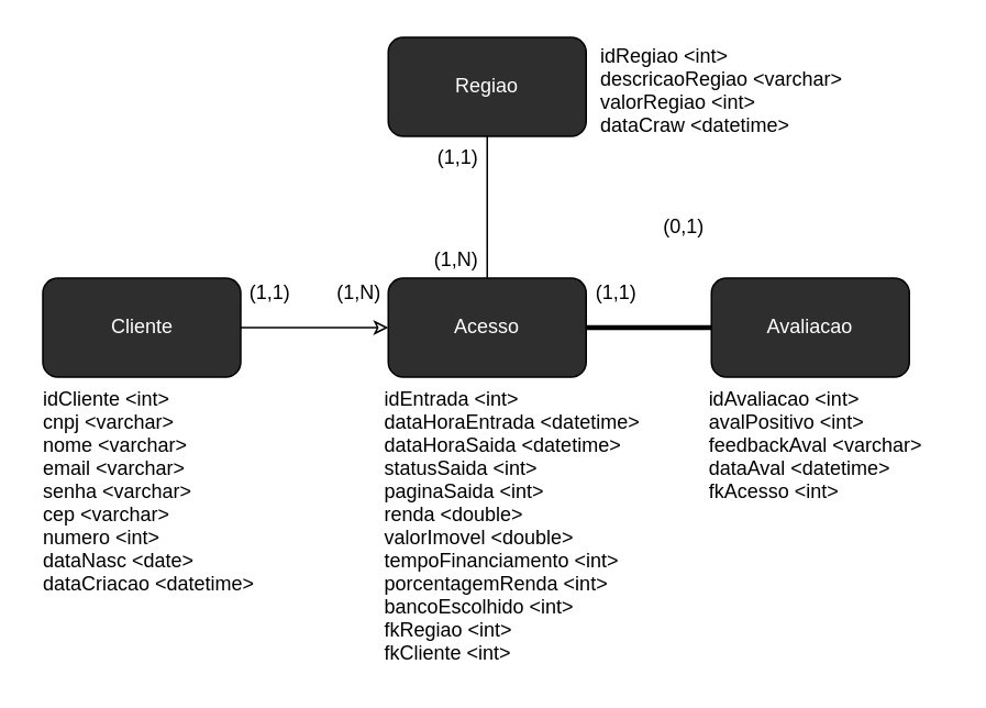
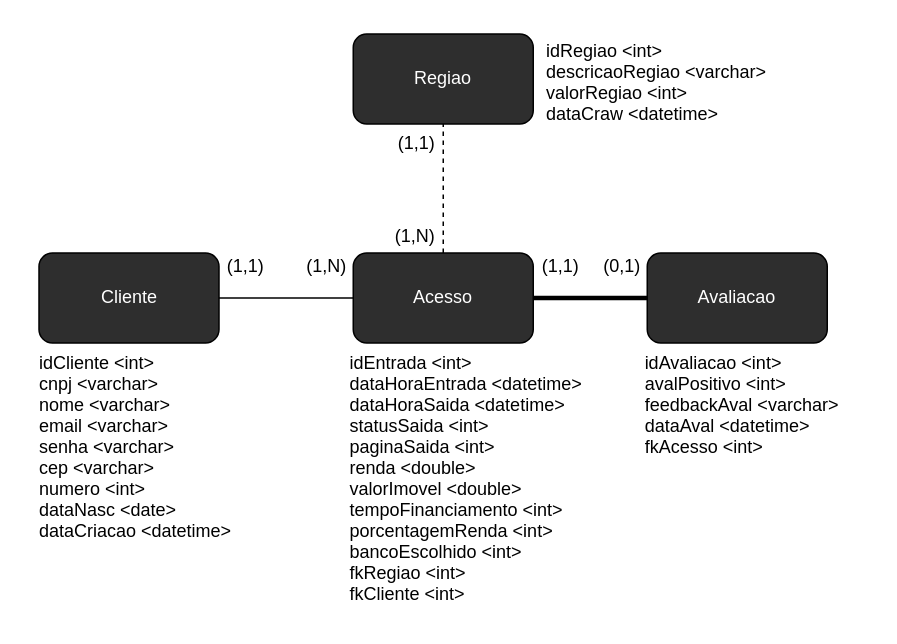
- <mxCell id="5" style="edgeStyle=orthogonalEdgeStyle;rounded=0;orthogonalLoop=1;jettySize=auto;html=1;entryX=0.5;entryY=1;entryDx=0;entryDy=0;endArrow=none;endFill=0;" parent="1" source="6" target="15" edge="1"><mxGeometry relative="1" as="geometry" /></mxCell>
+ <mxCell id="5" style="edgeStyle=orthogonalEdgeStyle;rounded=0;orthogonalLoop=1;jettySize=auto;html=1;entryX=0.5;entryY=1;entryDx=0;entryDy=0;endArrow=none;endFill=0;dashed=1;" parent="1" source="6" target="15" edge="1"><mxGeometry relative="1" as="geometry" /></mxCell>
- <mxCell id="13" value="(0,1)" style="text;html=1;align=center;verticalAlign=middle;resizable=0;points=[];autosize=1;" parent="1" vertex="1"><mxGeometry x="396" y="128" width="35" height="18" as="geometry" /></mxCell>
+ <mxCell id="13" value="(0,1)" style="text;html=1;align=center;verticalAlign=middle;resizable=0;points=[];autosize=1;" parent="1" vertex="1"><mxGeometry x="396" y="168" width="35" height="18" as="geometry" /></mxCell>
- <mxCell id="2" style="edgeStyle=orthogonalEdgeStyle;rounded=0;orthogonalLoop=1;jettySize=auto;html=1;entryX=0;entryY=0.5;entryDx=0;entryDy=0;endArrow=classic;endFill=0;" parent="1" source="3" target="6" edge="1"><mxGeometry relative="1" as="geometry"><Array as="points"><mxPoint x="91" y="198" /></Array></mxGeometry></mxCell>
+ <mxCell id="2" style="edgeStyle=orthogonalEdgeStyle;rounded=0;orthogonalLoop=1;jettySize=auto;html=1;entryX=0;entryY=0.5;entryDx=0;entryDy=0;endArrow=none;endFill=0;" parent="1" source="3" target="6" edge="1"><mxGeometry relative="1" as="geometry"><Array as="points"><mxPoint x="91" y="198" /></Array></mxGeometry></mxCell>
